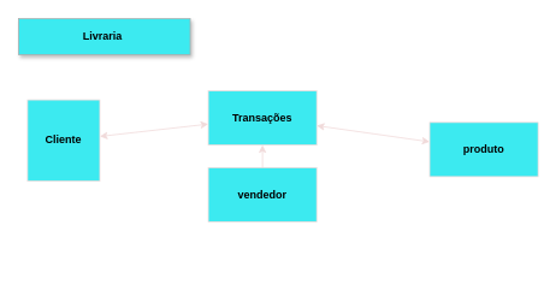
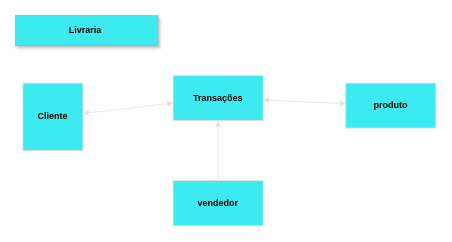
- <mxCell id="5" value="&lt;b&gt;produto&lt;/b&gt;" style="rounded=0;whiteSpace=wrap;html=1;fillColor=#3CEAF0;strokeColor=#F0DADA;" parent="1" vertex="1"><mxGeometry x="475" y="135" width="120" height="60" as="geometry" /></mxCell>
+ <mxCell id="5" value="&lt;b&gt;produto&lt;/b&gt;" style="rounded=0;whiteSpace=wrap;html=1;fillColor=#3CEAF0;strokeColor=#F0DADA;" parent="1" vertex="1"><mxGeometry x="460" y="110" width="120" height="60" as="geometry" /></mxCell>
- <mxCell id="4" value="&lt;b&gt;vendedor&lt;/b&gt;" style="rounded=0;whiteSpace=wrap;html=1;fillColor=#3CEAF0;strokeColor=#F0DADA;" parent="1" vertex="1"><mxGeometry x="230" y="185" width="120" height="60" as="geometry" /></mxCell>
+ <mxCell id="4" value="&lt;b&gt;vendedor&lt;/b&gt;" style="rounded=0;whiteSpace=wrap;html=1;fillColor=#3CEAF0;strokeColor=#F0DADA;" parent="1" vertex="1"><mxGeometry x="230" y="240" width="120" height="60" as="geometry" /></mxCell>
